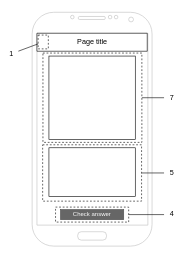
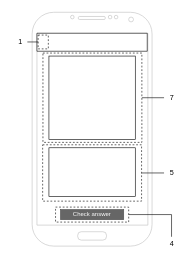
- <mxCell id="8" value="&lt;div&gt;Page title&lt;/div&gt;" style="text;html=1;align=center;verticalAlign=middle;resizable=0;points=[];autosize=1;strokeColor=none;fillColor=none;" parent="1" vertex="1"><mxGeometry x="119" y="57" width="68" height="26" as="geometry" /></mxCell>
- <mxCell id="7" value="&lt;div&gt;1&lt;/div&gt;" style="text;html=1;align=center;verticalAlign=middle;resizable=0;points=[];autosize=1;strokeColor=none;fillColor=none;" parent="1" vertex="1"><mxGeometry x="5" y="76.5" width="25" height="26" as="geometry" /></mxCell>
+ <mxCell id="7" value="&lt;div&gt;1&lt;/div&gt;" style="text;html=1;align=center;verticalAlign=middle;resizable=0;points=[];autosize=1;strokeColor=none;fillColor=none;" parent="1" vertex="1"><mxGeometry x="20" y="56.5" width="25" height="26" as="geometry" /></mxCell>
- <mxCell id="20" value="&lt;div&gt;4&lt;/div&gt;" style="text;html=1;align=center;verticalAlign=middle;resizable=0;points=[];autosize=1;strokeColor=none;fillColor=none;" vertex="1" parent="1"><mxGeometry x="273" y="344.44" width="25" height="26" as="geometry" /></mxCell>
+ <mxCell id="20" value="&lt;div&gt;4&lt;/div&gt;" style="text;html=1;align=center;verticalAlign=middle;resizable=0;points=[];autosize=1;strokeColor=none;fillColor=none;" vertex="1" parent="1"><mxGeometry x="273" y="394.44" width="25" height="26" as="geometry" /></mxCell>
